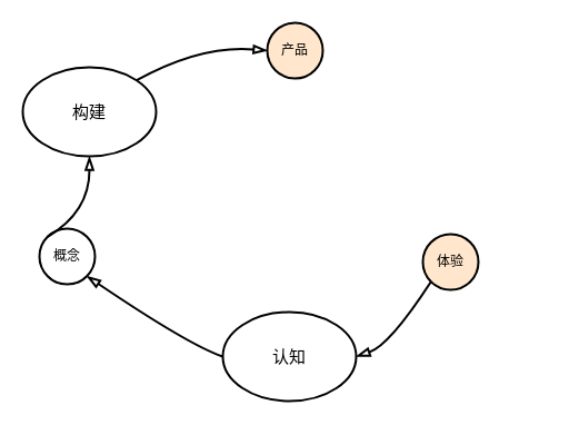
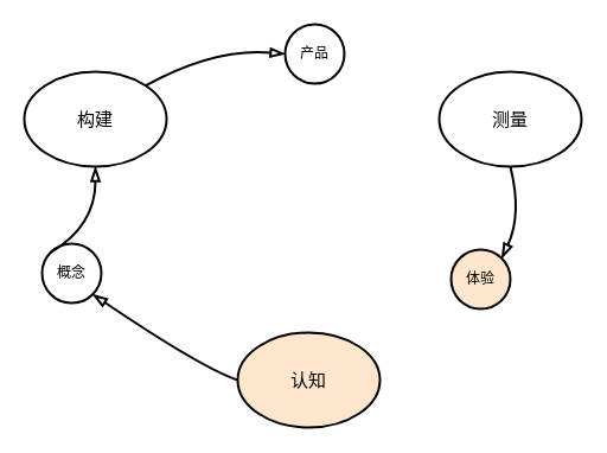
- <mxCell id="5" value="产品" style="ellipse;whiteSpace=wrap;html=1;aspect=fixed;strokeWidth=2;fillColor=#ffe6cc;" vertex="1" parent="1"><mxGeometry x="240" y="20" width="50" height="50" as="geometry" /></mxCell>
+ <mxCell id="5" value="产品" style="ellipse;whiteSpace=wrap;html=1;aspect=fixed;strokeWidth=2;" vertex="1" parent="1"><mxGeometry x="240" y="20" width="50" height="50" as="geometry" /></mxCell>
+ <mxCell id="4" value="&lt;font style=&quot;font-size: 15px;&quot;&gt;测量&lt;/font&gt;" style="ellipse;whiteSpace=wrap;html=1;strokeWidth=2;" vertex="1" parent="1"><mxGeometry x="370" y="60" width="120" height="80" as="geometry" /></mxCell>
+ <mxCell id="9" value="" style="curved=1;endArrow=blockThin;html=1;rounded=0;entryX=1;entryY=0;entryDx=0;entryDy=0;exitX=0.5;exitY=1;exitDx=0;exitDy=0;strokeWidth=2;endFill=0;endSize=8;" edge="1" parent="1" source="4" target="7"><mxGeometry width="50" height="50" relative="1" as="geometry"><mxPoint x="430" y="150" as="sourcePoint" /><mxPoint x="320" y="240" as="targetPoint" /><Array as="points"><mxPoint x="440" y="180" /></Array></mxGeometry></mxCell>
- <mxCell id="10" value="" style="curved=1;endArrow=blockThin;html=1;rounded=0;exitX=0;exitY=1;exitDx=0;exitDy=0;entryX=1;entryY=0.5;entryDx=0;entryDy=0;strokeWidth=2;endFill=0;endSize=8;" edge="1" parent="1" source="7" target="6"><mxGeometry width="50" height="50" relative="1" as="geometry"><mxPoint x="370" y="320" as="sourcePoint" /><mxPoint x="420" y="270" as="targetPoint" /><Array as="points"><mxPoint x="350" y="310" /></Array></mxGeometry></mxCell>
- <mxCell id="6" value="&lt;font style=&quot;font-size: 15px;&quot;&gt;认知&lt;/font&gt;" style="ellipse;whiteSpace=wrap;html=1;strokeWidth=2;" vertex="1" parent="1"><mxGeometry x="200" y="280" width="120" height="80" as="geometry" /></mxCell>
+ <mxCell id="6" value="&lt;font style=&quot;font-size: 15px;&quot;&gt;认知&lt;/font&gt;" style="ellipse;whiteSpace=wrap;html=1;strokeWidth=2;fillColor=#ffe6cc;" vertex="1" parent="1"><mxGeometry x="200" y="280" width="120" height="80" as="geometry" /></mxCell>
